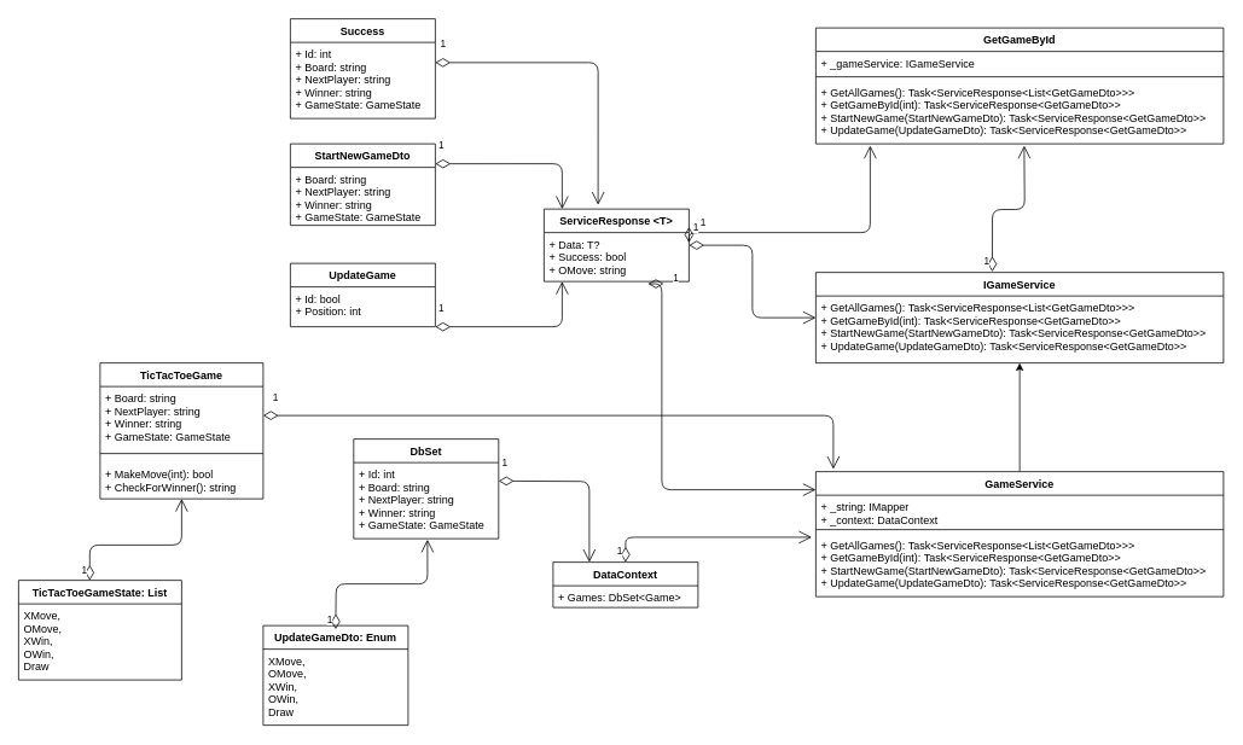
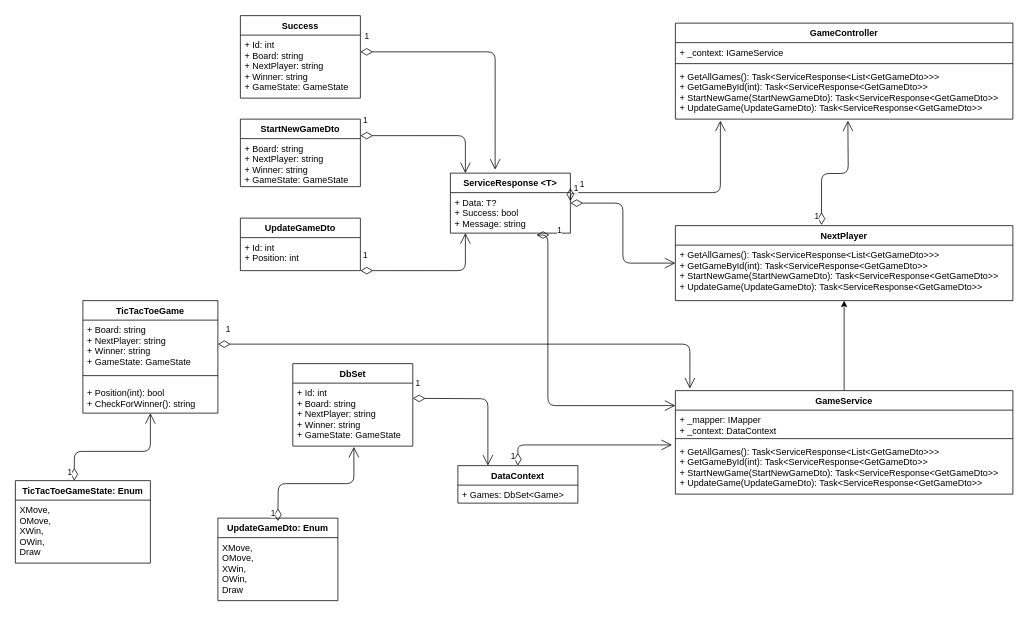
- <mxCell id="24" value="GetGameById" style="swimlane;fontStyle=1;align=center;verticalAlign=top;childLayout=stackLayout;horizontal=1;startSize=26;horizontalStack=0;resizeParent=1;resizeParentMax=0;resizeLast=0;collapsible=1;marginBottom=0;" parent="1" vertex="1"><mxGeometry x="900" y="30" width="450" height="128" as="geometry" /></mxCell>
+ <mxCell id="24" value="GameController" style="swimlane;fontStyle=1;align=center;verticalAlign=top;childLayout=stackLayout;horizontal=1;startSize=26;horizontalStack=0;resizeParent=1;resizeParentMax=0;resizeLast=0;collapsible=1;marginBottom=0;" parent="1" vertex="1"><mxGeometry x="900" y="30" width="450" height="128" as="geometry" /></mxCell>
- <mxCell id="25" value="+ _gameService: IGameService" style="text;strokeColor=none;fillColor=none;align=left;verticalAlign=top;spacingLeft=4;spacingRight=4;overflow=hidden;rotatable=0;points=[[0,0.5],[1,0.5]];portConstraint=eastwest;" parent="24" vertex="1"><mxGeometry y="26" width="450" height="24" as="geometry" /></mxCell>
+ <mxCell id="25" value="+ _context: IGameService" style="text;strokeColor=none;fillColor=none;align=left;verticalAlign=top;spacingLeft=4;spacingRight=4;overflow=hidden;rotatable=0;points=[[0,0.5],[1,0.5]];portConstraint=eastwest;" parent="24" vertex="1"><mxGeometry y="26" width="450" height="24" as="geometry" /></mxCell>
- <mxCell id="7" value="+ Data: T?&#10;+ Success: bool&#10;+ OMove: string&#10;" style="text;strokeColor=none;fillColor=none;align=left;verticalAlign=top;spacingLeft=4;spacingRight=4;overflow=hidden;rotatable=0;points=[[0,0.5],[1,0.5]];portConstraint=eastwest;" parent="1" vertex="1"><mxGeometry x="600" y="256" width="160" height="54" as="geometry" /></mxCell>
+ <mxCell id="7" value="+ Data: T?&#10;+ Success: bool&#10;+ Message: string&#10;" style="text;strokeColor=none;fillColor=none;align=left;verticalAlign=top;spacingLeft=4;spacingRight=4;overflow=hidden;rotatable=0;points=[[0,0.5],[1,0.5]];portConstraint=eastwest;" parent="1" vertex="1"><mxGeometry x="600" y="256" width="160" height="54" as="geometry" /></mxCell>
- <mxCell id="13" value="UpdateGame" style="swimlane;fontStyle=1;align=center;verticalAlign=top;childLayout=stackLayout;horizontal=1;startSize=26;horizontalStack=0;resizeParent=1;resizeParentMax=0;resizeLast=0;collapsible=1;marginBottom=0;" parent="1" vertex="1"><mxGeometry x="320" y="290" width="160" height="70" as="geometry"><mxRectangle x="80" y="40" width="100" height="30" as="alternateBounds" /></mxGeometry></mxCell>
+ <mxCell id="13" value="UpdateGameDto" style="swimlane;fontStyle=1;align=center;verticalAlign=top;childLayout=stackLayout;horizontal=1;startSize=26;horizontalStack=0;resizeParent=1;resizeParentMax=0;resizeLast=0;collapsible=1;marginBottom=0;" parent="1" vertex="1"><mxGeometry x="320" y="290" width="160" height="70" as="geometry"><mxRectangle x="80" y="40" width="100" height="30" as="alternateBounds" /></mxGeometry></mxCell>
- <mxCell id="15" value="IGameService" style="swimlane;fontStyle=1;align=center;verticalAlign=top;childLayout=stackLayout;horizontal=1;startSize=26;horizontalStack=0;resizeParent=1;resizeParentMax=0;resizeLast=0;collapsible=1;marginBottom=0;" parent="1" vertex="1"><mxGeometry x="900" y="300" width="450" height="100" as="geometry" /></mxCell>
+ <mxCell id="15" value="NextPlayer" style="swimlane;fontStyle=1;align=center;verticalAlign=top;childLayout=stackLayout;horizontal=1;startSize=26;horizontalStack=0;resizeParent=1;resizeParentMax=0;resizeLast=0;collapsible=1;marginBottom=0;" parent="1" vertex="1"><mxGeometry x="900" y="300" width="450" height="100" as="geometry" /></mxCell>
- <mxCell id="14" value="+ Id: bool&#10;+ Position: int" style="text;strokeColor=none;fillColor=none;align=left;verticalAlign=top;spacingLeft=4;spacingRight=4;overflow=hidden;rotatable=0;points=[[0,0.5],[1,0.5]];portConstraint=eastwest;" parent="13" vertex="1"><mxGeometry y="26" width="160" height="44" as="geometry" /></mxCell>
+ <mxCell id="14" value="+ Id: int&#10;+ Position: int" style="text;strokeColor=none;fillColor=none;align=left;verticalAlign=top;spacingLeft=4;spacingRight=4;overflow=hidden;rotatable=0;points=[[0,0.5],[1,0.5]];portConstraint=eastwest;" parent="13" vertex="1"><mxGeometry y="26" width="160" height="44" as="geometry" /></mxCell>
- <mxCell id="33" value="+ MakeMove(int): bool&#10;+ CheckForWinner(): string" style="text;strokeColor=none;fillColor=none;align=left;verticalAlign=top;spacingLeft=4;spacingRight=4;overflow=hidden;rotatable=0;points=[[0,0.5],[1,0.5]];portConstraint=eastwest;" parent="30" vertex="1"><mxGeometry y="110" width="180" height="40" as="geometry" /></mxCell>
+ <mxCell id="33" value="+ Position(int): bool&#10;+ CheckForWinner(): string" style="text;strokeColor=none;fillColor=none;align=left;verticalAlign=top;spacingLeft=4;spacingRight=4;overflow=hidden;rotatable=0;points=[[0,0.5],[1,0.5]];portConstraint=eastwest;" parent="30" vertex="1"><mxGeometry y="110" width="180" height="40" as="geometry" /></mxCell>
- <mxCell id="19" value="+ _string: IMapper&#10;+ _context: DataContext" style="text;strokeColor=none;fillColor=none;align=left;verticalAlign=top;spacingLeft=4;spacingRight=4;overflow=hidden;rotatable=0;points=[[0,0.5],[1,0.5]];portConstraint=eastwest;" parent="18" vertex="1"><mxGeometry y="26" width="450" height="34" as="geometry" /></mxCell>
+ <mxCell id="19" value="+ _mapper: IMapper&#10;+ _context: DataContext" style="text;strokeColor=none;fillColor=none;align=left;verticalAlign=top;spacingLeft=4;spacingRight=4;overflow=hidden;rotatable=0;points=[[0,0.5],[1,0.5]];portConstraint=eastwest;" parent="18" vertex="1"><mxGeometry y="26" width="450" height="34" as="geometry" /></mxCell>
- <mxCell id="28" value="TicTacToeGameState: List" style="swimlane;fontStyle=1;align=center;verticalAlign=top;childLayout=stackLayout;horizontal=1;startSize=26;horizontalStack=0;resizeParent=1;resizeParentMax=0;resizeLast=0;collapsible=1;marginBottom=0;" parent="1" vertex="1"><mxGeometry x="20" y="640" width="180" height="110" as="geometry"><mxRectangle x="80" y="40" width="100" height="30" as="alternateBounds" /></mxGeometry></mxCell>
+ <mxCell id="28" value="TicTacToeGameState: Enum" style="swimlane;fontStyle=1;align=center;verticalAlign=top;childLayout=stackLayout;horizontal=1;startSize=26;horizontalStack=0;resizeParent=1;resizeParentMax=0;resizeLast=0;collapsible=1;marginBottom=0;" parent="1" vertex="1"><mxGeometry x="20" y="640" width="180" height="110" as="geometry"><mxRectangle x="80" y="40" width="100" height="30" as="alternateBounds" /></mxGeometry></mxCell>
